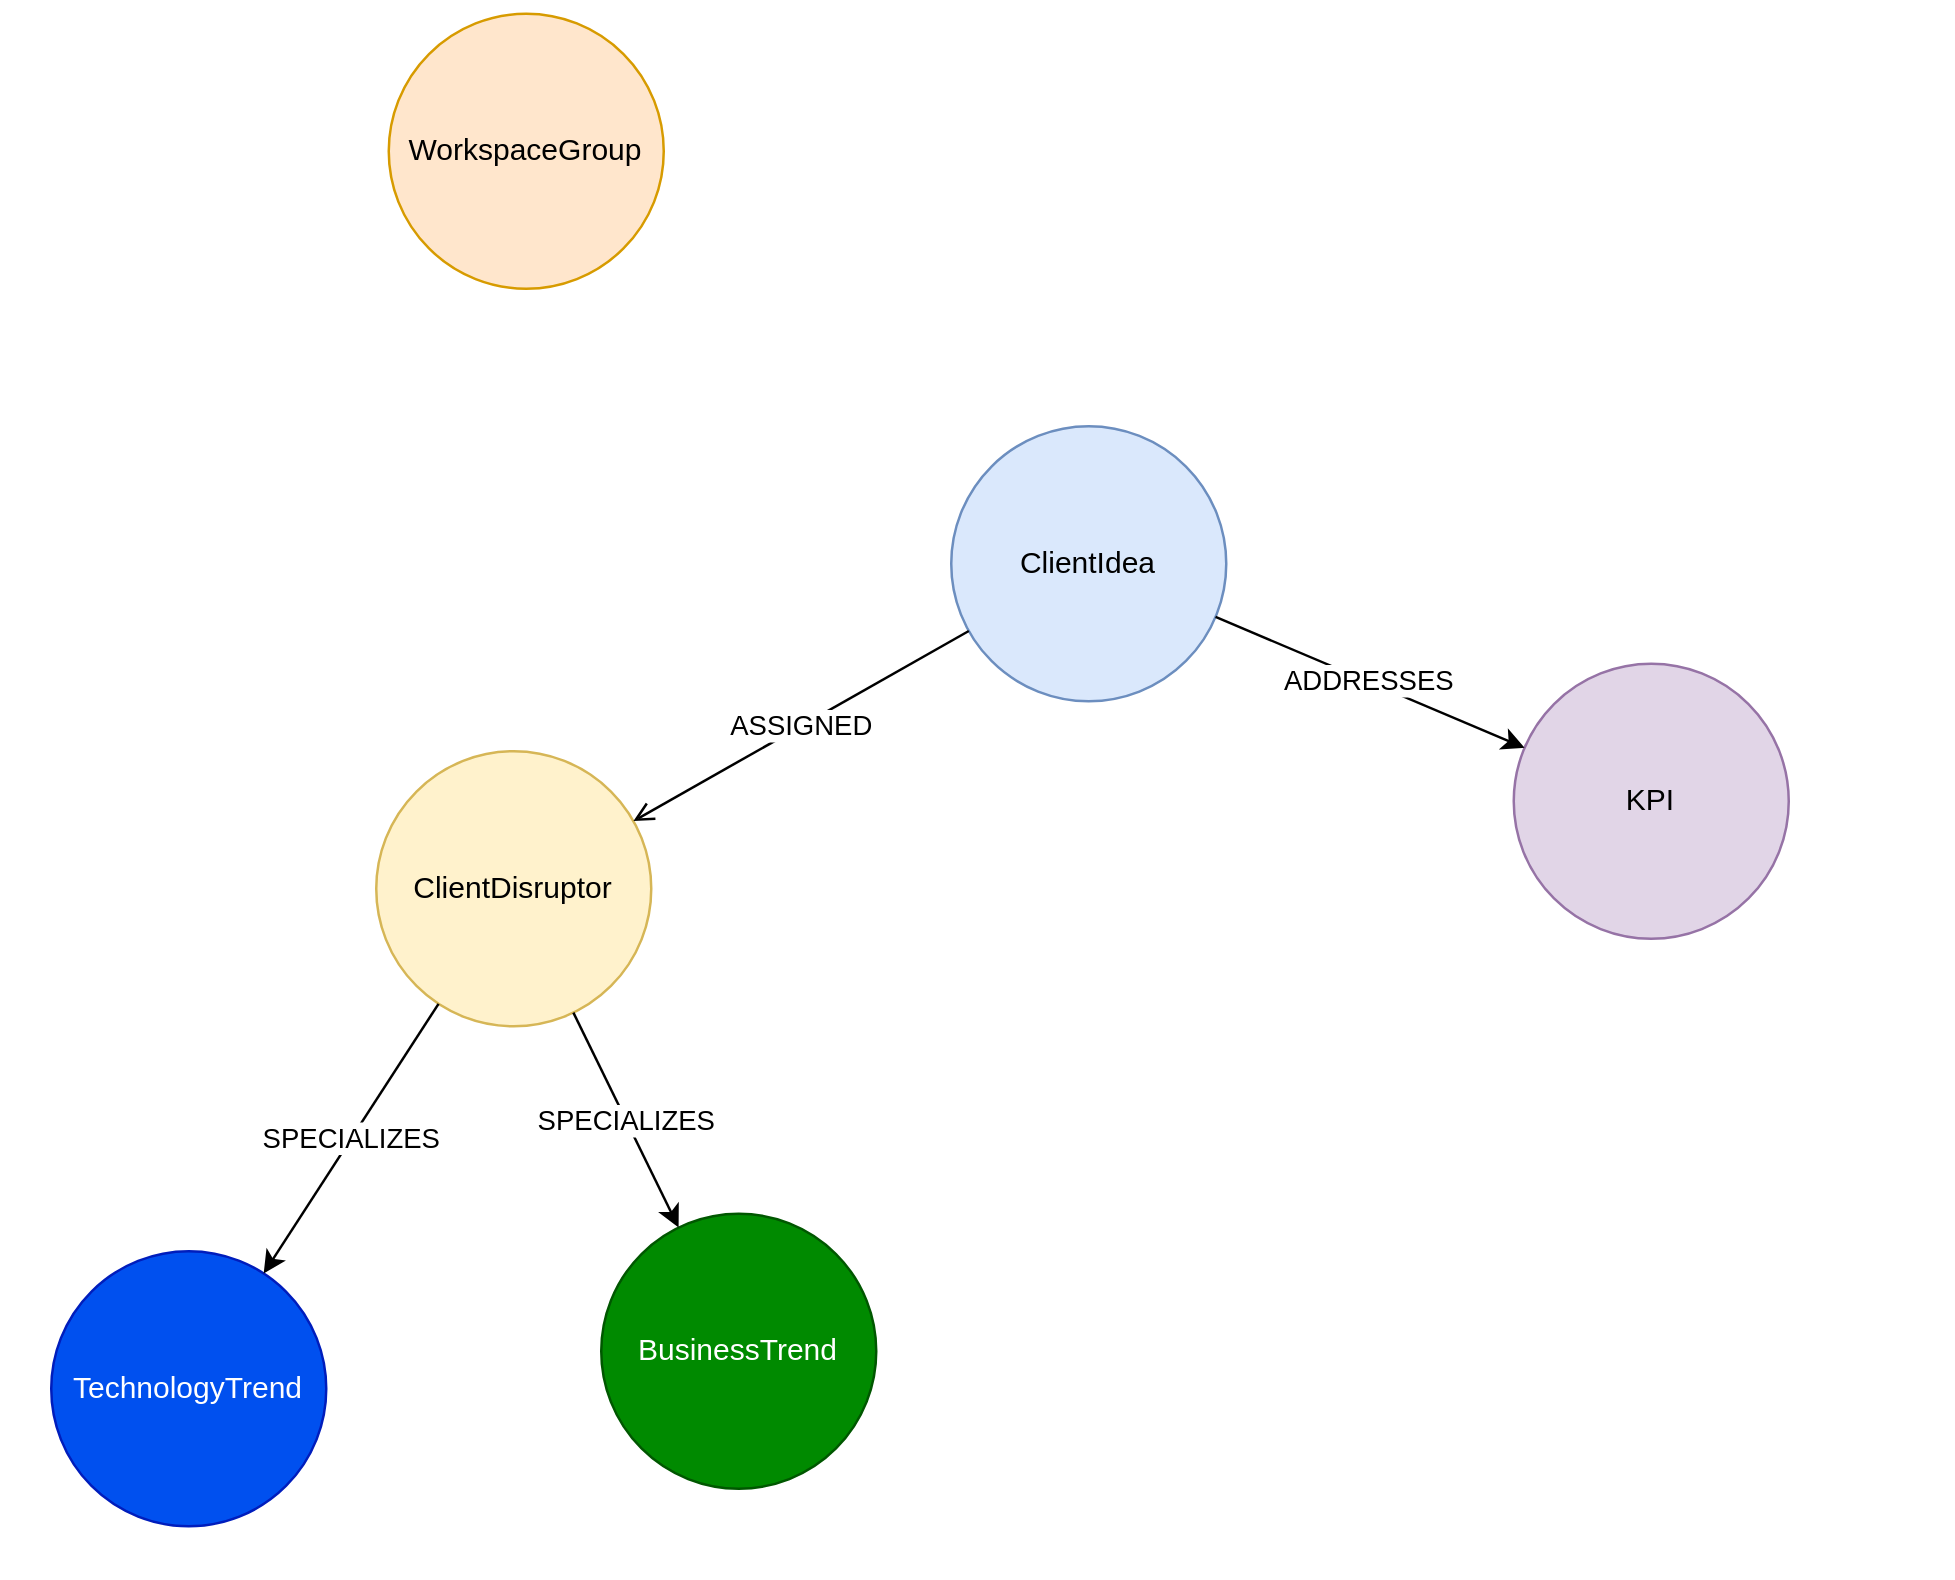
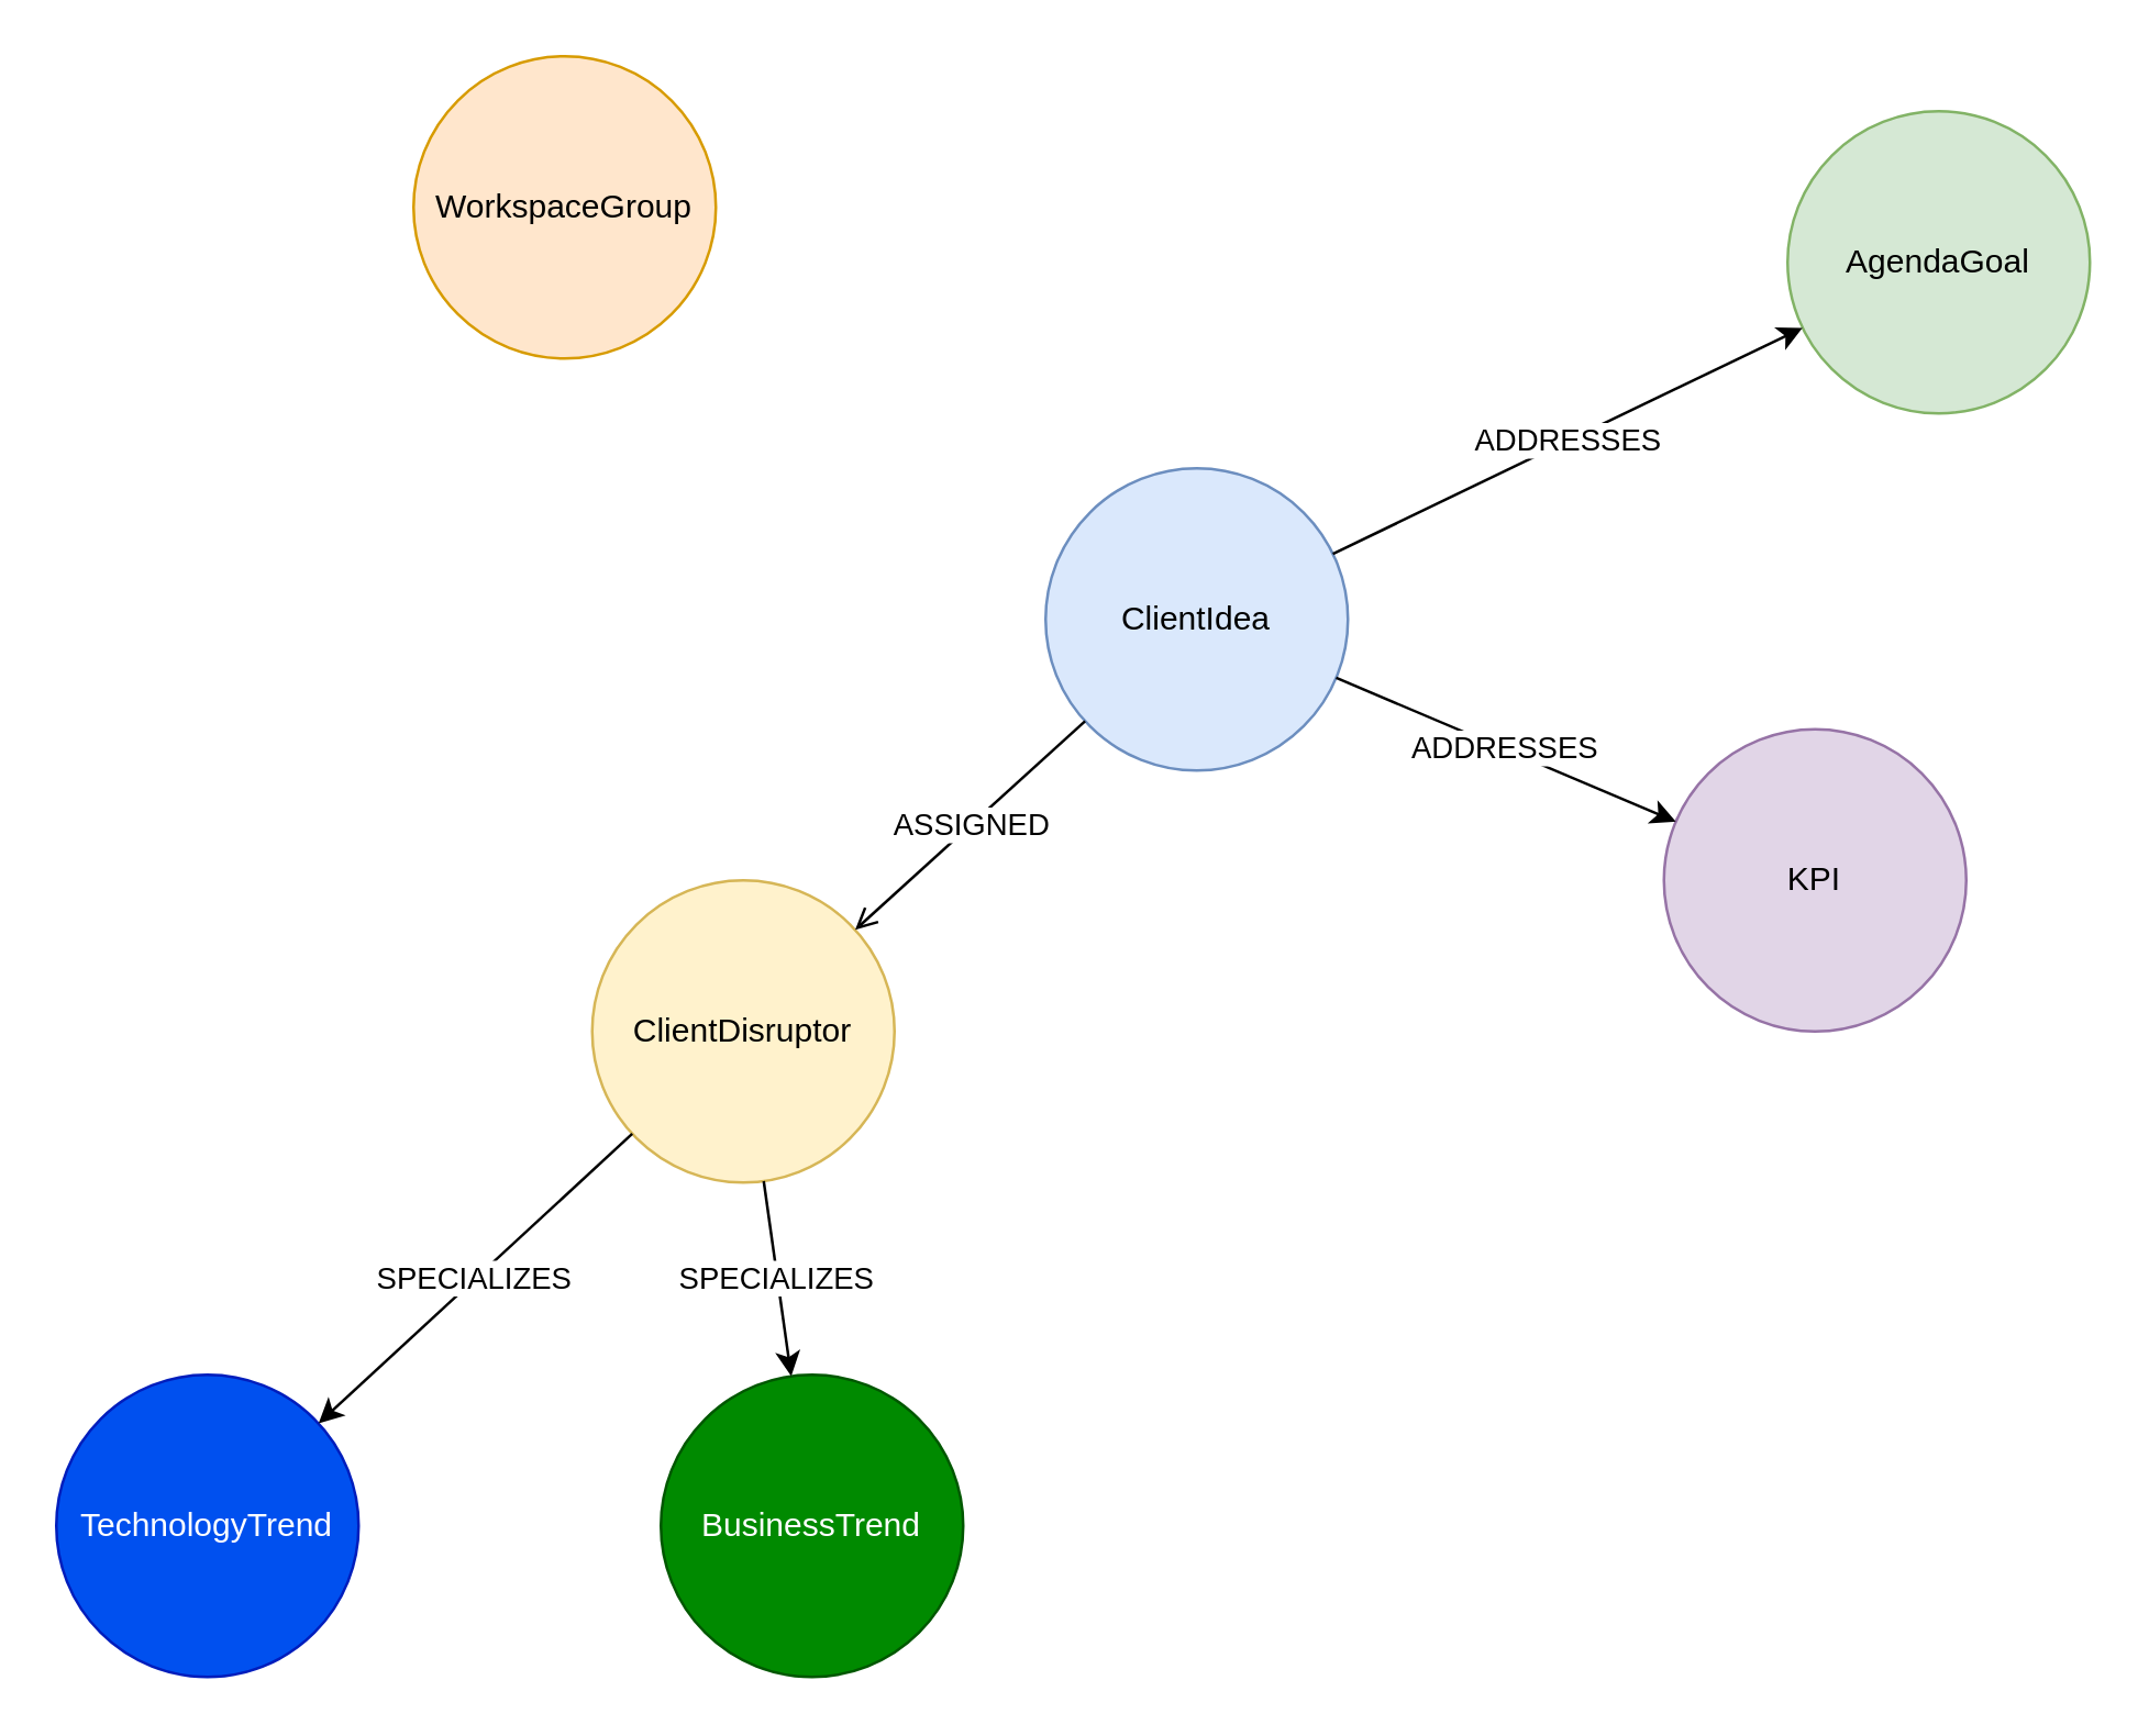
- <mxCell id="2" value="WorkspaceGroup" style="ellipse;whiteSpace=wrap;html=1;aspect=fixed;fillColor=#ffe6cc;strokeColor=#d79b00;" vertex="1" parent="1"><mxGeometry x="155" y="5" width="110" height="110" as="geometry" /></mxCell>
+ <mxCell id="2" value="WorkspaceGroup" style="ellipse;whiteSpace=wrap;html=1;aspect=fixed;fillColor=#ffe6cc;strokeColor=#d79b00;" vertex="1" parent="1"><mxGeometry x="150" y="20" width="110" height="110" as="geometry" /></mxCell>
+ <mxCell id="4" value="AgendaGoal" style="ellipse;whiteSpace=wrap;html=1;aspect=fixed;fillColor=#d5e8d4;strokeColor=#82b366;" vertex="1" parent="1"><mxGeometry x="650" y="40" width="110" height="110" as="geometry" /></mxCell>
+ <mxCell id="6" value="ADDRESSES" style="endArrow=classic;html=1;" edge="1" parent="1" source="3" target="4"><mxGeometry width="50" height="50" relative="1" as="geometry"><mxPoint x="400" y="207" as="sourcePoint" /><mxPoint x="222.316" y="103.039" as="targetPoint" /></mxGeometry></mxCell>
- <mxCell id="8" value="ClientDisruptor" style="ellipse;whiteSpace=wrap;html=1;aspect=fixed;fillColor=#fff2cc;strokeColor=#d6b656;" vertex="1" parent="1"><mxGeometry x="150" y="300" width="110" height="110" as="geometry" /></mxCell>
+ <mxCell id="8" value="ClientDisruptor" style="ellipse;whiteSpace=wrap;html=1;aspect=fixed;fillColor=#fff2cc;strokeColor=#d6b656;" vertex="1" parent="1"><mxGeometry x="215" y="320" width="110" height="110" as="geometry" /></mxCell>
- <mxCell id="10" value="BusinessTrend" style="ellipse;whiteSpace=wrap;html=1;aspect=fixed;fillColor=#008a00;strokeColor=#005700;fontColor=#ffffff;" vertex="1" parent="1"><mxGeometry x="240" y="485" width="110" height="110" as="geometry" /></mxCell>
+ <mxCell id="10" value="BusinessTrend" style="ellipse;whiteSpace=wrap;html=1;aspect=fixed;fillColor=#008a00;strokeColor=#005700;fontColor=#ffffff;" vertex="1" parent="1"><mxGeometry x="240" y="500" width="110" height="110" as="geometry" /></mxCell>
